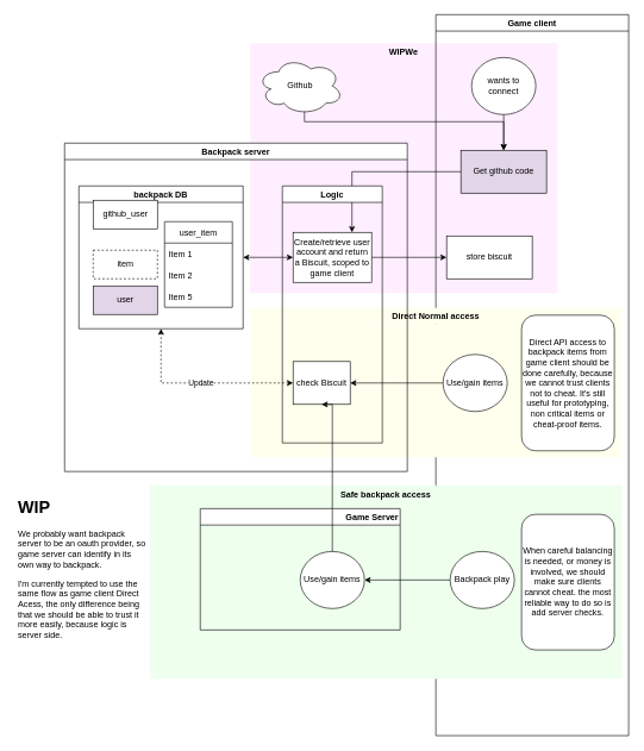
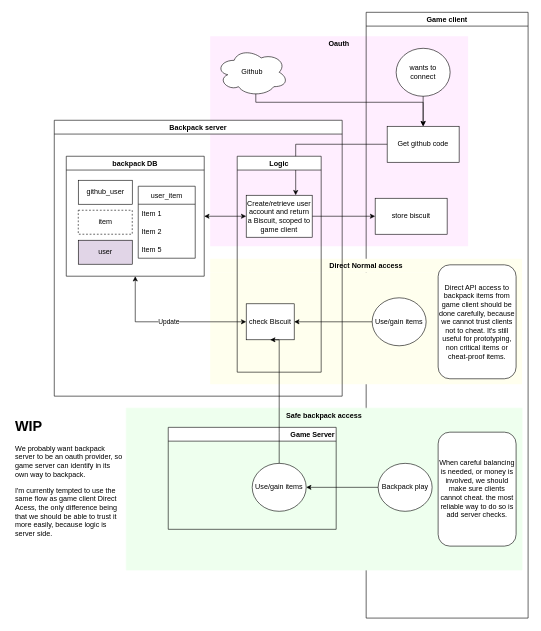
- <mxCell id="2" value="WIPWe" style="swimlane;labelBackgroundColor=none;fillColor=#FFEEFF;strokeColor=none;gradientColor=none;swimlaneFillColor=#FFEEFF;startSize=23;" vertex="1" parent="1"><mxGeometry x="350" y="60" width="430" height="350" as="geometry"><mxRectangle x="340" y="-50" width="80" height="30" as="alternateBounds" /></mxGeometry></mxCell>
+ <mxCell id="2" value="Oauth" style="swimlane;labelBackgroundColor=none;fillColor=#FFEEFF;strokeColor=none;gradientColor=none;swimlaneFillColor=#FFEEFF;startSize=23;" vertex="1" parent="1"><mxGeometry x="350" y="60" width="430" height="350" as="geometry"><mxRectangle x="340" y="-50" width="80" height="30" as="alternateBounds" /></mxGeometry></mxCell>
- <mxCell id="8" value="Get github code" style="rounded=0;whiteSpace=wrap;html=1;fillColor=#e1d5e7;" vertex="1" parent="5"><mxGeometry x="35" y="190" width="120" height="60" as="geometry" /></mxCell>
+ <mxCell id="8" value="Get github code" style="rounded=0;whiteSpace=wrap;html=1;" vertex="1" parent="5"><mxGeometry x="35" y="190" width="120" height="60" as="geometry" /></mxCell>
- <mxCell id="25" value="&lt;div&gt;github_user&lt;/div&gt;" style="html=1;" vertex="1" parent="24"><mxGeometry x="20" y="20" width="90" height="40" as="geometry" /></mxCell>
+ <mxCell id="25" value="&lt;div&gt;github_user&lt;/div&gt;" style="html=1;" vertex="1" parent="24"><mxGeometry x="20" y="40" width="90" height="40" as="geometry" /></mxCell>
- <mxCell id="35" style="edgeStyle=orthogonalEdgeStyle;rounded=0;orthogonalLoop=1;jettySize=auto;html=1;entryX=0.5;entryY=1;entryDx=0;entryDy=0;startArrow=classic;startFill=1;dashed=1;" edge="1" parent="1" source="21" target="24"><mxGeometry relative="1" as="geometry" /></mxCell>
+ <mxCell id="35" style="edgeStyle=orthogonalEdgeStyle;rounded=0;orthogonalLoop=1;jettySize=auto;html=1;entryX=0.5;entryY=1;entryDx=0;entryDy=0;startArrow=classic;startFill=1;" edge="1" parent="1" source="21" target="24"><mxGeometry relative="1" as="geometry" /></mxCell>
